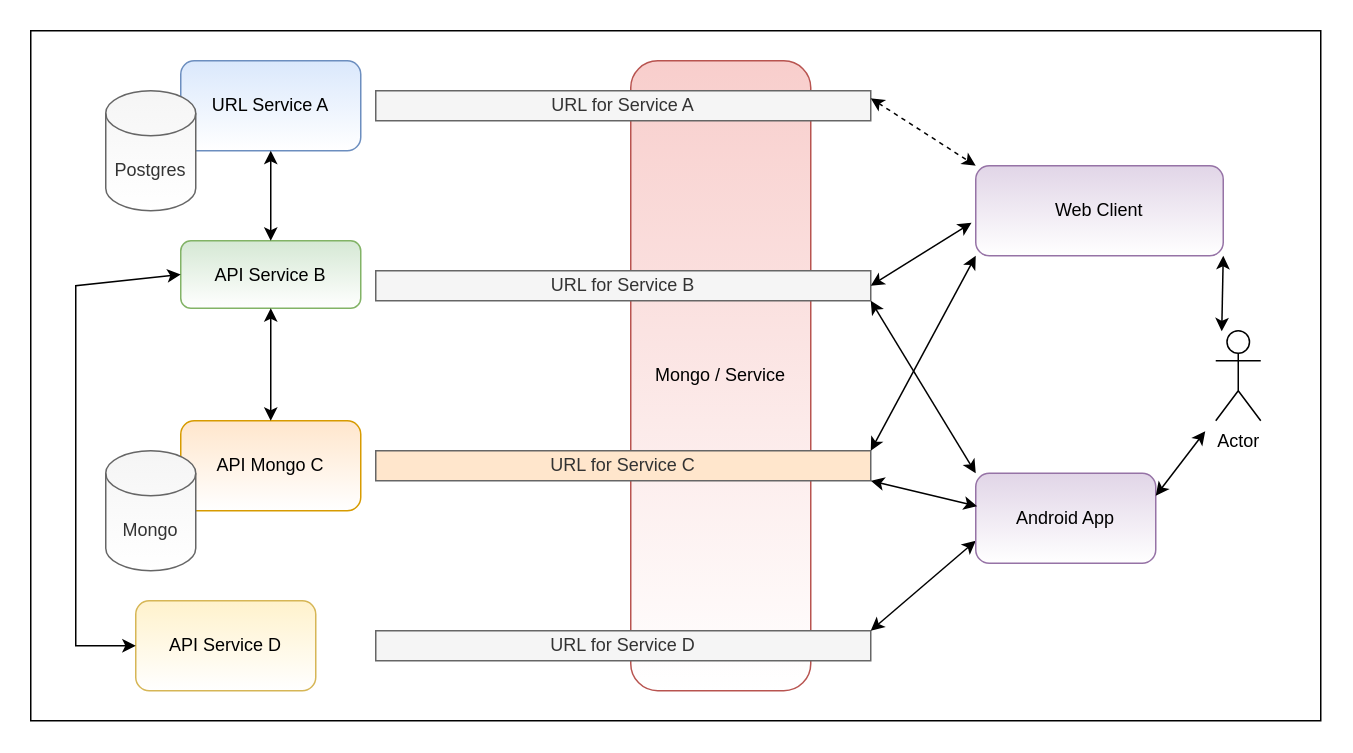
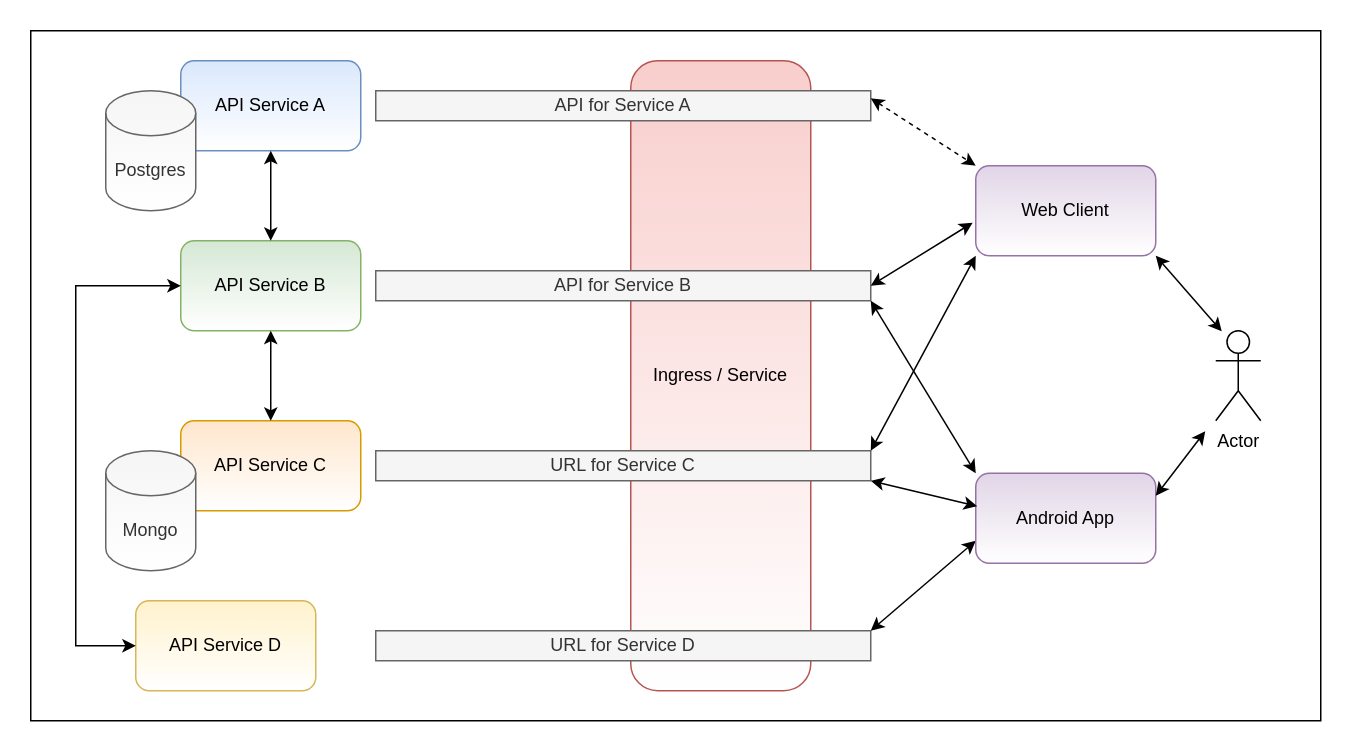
- <mxCell id="3" value="URL Service A" style="rounded=1;whiteSpace=wrap;html=1;fillColor=#dae8fc;strokeColor=#6c8ebf;gradientColor=#ffffff;" parent="1" vertex="1"><mxGeometry x="120" y="40" width="120" height="60" as="geometry" /></mxCell>
+ <mxCell id="3" value="API Service A" style="rounded=1;whiteSpace=wrap;html=1;fillColor=#dae8fc;strokeColor=#6c8ebf;gradientColor=#ffffff;" parent="1" vertex="1"><mxGeometry x="120" y="40" width="120" height="60" as="geometry" /></mxCell>
- <mxCell id="13" value="URL for Service A" style="rounded=0;whiteSpace=wrap;html=1;fillColor=#f5f5f5;fontColor=#333333;strokeColor=#666666;" parent="1" vertex="1"><mxGeometry x="250" y="60" width="330" height="20" as="geometry" /></mxCell>
+ <mxCell id="13" value="API for Service A" style="rounded=0;whiteSpace=wrap;html=1;fillColor=#f5f5f5;fontColor=#333333;strokeColor=#666666;" parent="1" vertex="1"><mxGeometry x="250" y="60" width="330" height="20" as="geometry" /></mxCell>
- <mxCell id="21" value="Web Client" style="rounded=1;whiteSpace=wrap;html=1;fillColor=#e1d5e7;strokeColor=#9673a6;gradientColor=#ffffff;" vertex="1" parent="1"><mxGeometry x="650" y="110" width="165" height="60" as="geometry" /></mxCell>
+ <mxCell id="21" value="Web Client" style="rounded=1;whiteSpace=wrap;html=1;fillColor=#e1d5e7;strokeColor=#9673a6;gradientColor=#ffffff;" vertex="1" parent="1"><mxGeometry x="650" y="110" width="120" height="60" as="geometry" /></mxCell>
- <mxCell id="4" value="API Service B" style="rounded=1;whiteSpace=wrap;html=1;fillColor=#d5e8d4;strokeColor=#82b366;gradientColor=#ffffff;" parent="1" vertex="1"><mxGeometry x="120" y="160" width="120" height="45" as="geometry" /></mxCell>
+ <mxCell id="4" value="API Service B" style="rounded=1;whiteSpace=wrap;html=1;fillColor=#d5e8d4;strokeColor=#82b366;gradientColor=#ffffff;" parent="1" vertex="1"><mxGeometry x="120" y="160" width="120" height="60" as="geometry" /></mxCell>
- <mxCell id="14" value="URL for Service B" style="rounded=0;whiteSpace=wrap;html=1;fillColor=#f5f5f5;fontColor=#333333;strokeColor=#666666;" parent="1" vertex="1"><mxGeometry x="250" y="180" width="330" height="20" as="geometry" /></mxCell>
+ <mxCell id="14" value="API for Service B" style="rounded=0;whiteSpace=wrap;html=1;fillColor=#f5f5f5;fontColor=#333333;strokeColor=#666666;" parent="1" vertex="1"><mxGeometry x="250" y="180" width="330" height="20" as="geometry" /></mxCell>
- <mxCell id="12" value="Mongo / Service" style="rounded=1;whiteSpace=wrap;html=1;fillColor=#f8cecc;strokeColor=#b85450;gradientColor=#ffffff;" parent="1" vertex="1"><mxGeometry x="420" y="40" width="120" height="420" as="geometry" /></mxCell>
+ <mxCell id="12" value="Ingress / Service" style="rounded=1;whiteSpace=wrap;html=1;fillColor=#f8cecc;strokeColor=#b85450;gradientColor=#ffffff;" parent="1" vertex="1"><mxGeometry x="420" y="40" width="120" height="420" as="geometry" /></mxCell>
- <mxCell id="5" value="API Mongo C" style="rounded=1;whiteSpace=wrap;html=1;fillColor=#ffe6cc;strokeColor=#d79b00;gradientColor=#ffffff;" parent="1" vertex="1"><mxGeometry x="120" y="280" width="120" height="60" as="geometry" /></mxCell>
+ <mxCell id="5" value="API Service C" style="rounded=1;whiteSpace=wrap;html=1;fillColor=#ffe6cc;strokeColor=#d79b00;gradientColor=#ffffff;" parent="1" vertex="1"><mxGeometry x="120" y="280" width="120" height="60" as="geometry" /></mxCell>
- <mxCell id="15" value="URL for Service C" style="rounded=0;whiteSpace=wrap;html=1;fillColor=#ffe6cc;fontColor=#333333;strokeColor=#666666;" parent="1" vertex="1"><mxGeometry x="250" y="300" width="330" height="20" as="geometry" /></mxCell>
+ <mxCell id="15" value="URL for Service C" style="rounded=0;whiteSpace=wrap;html=1;fillColor=#f5f5f5;fontColor=#333333;strokeColor=#666666;" parent="1" vertex="1"><mxGeometry x="250" y="300" width="330" height="20" as="geometry" /></mxCell>
